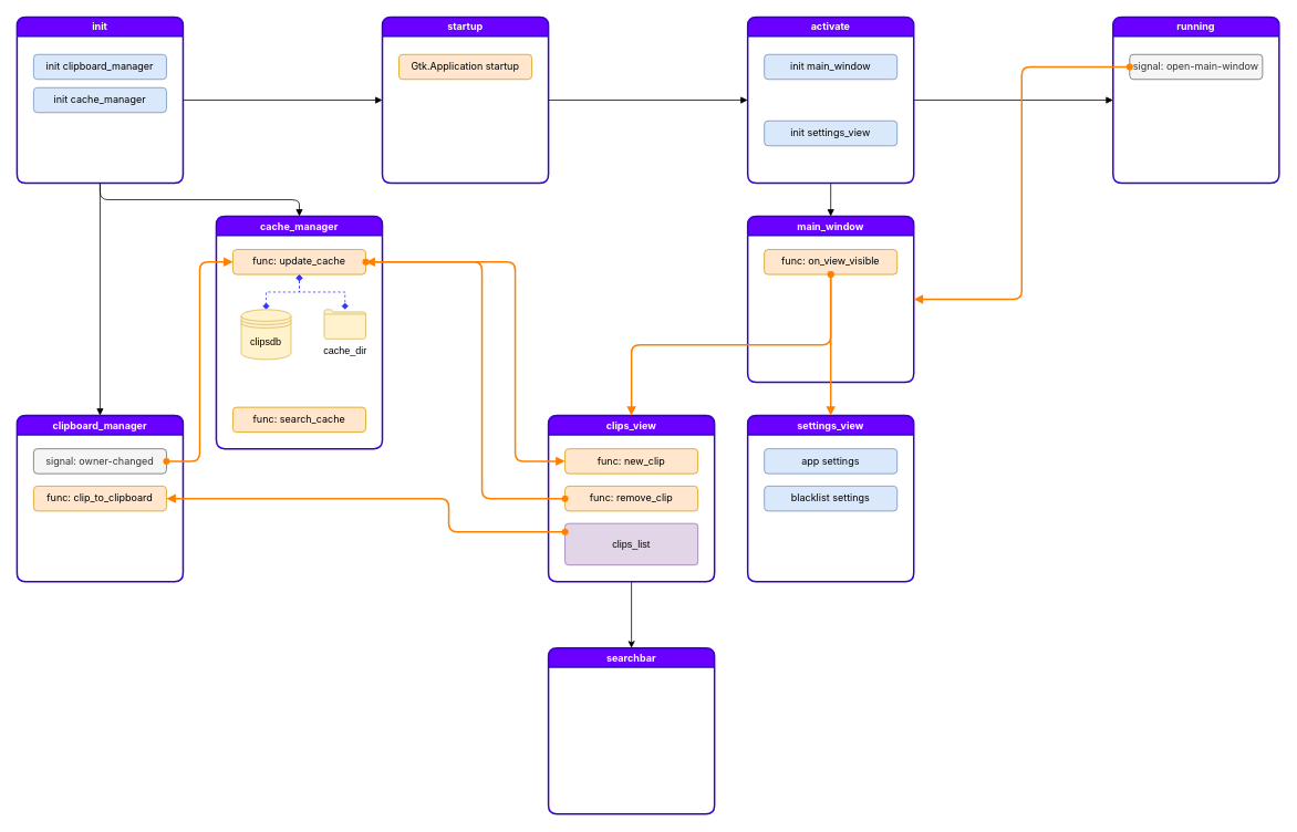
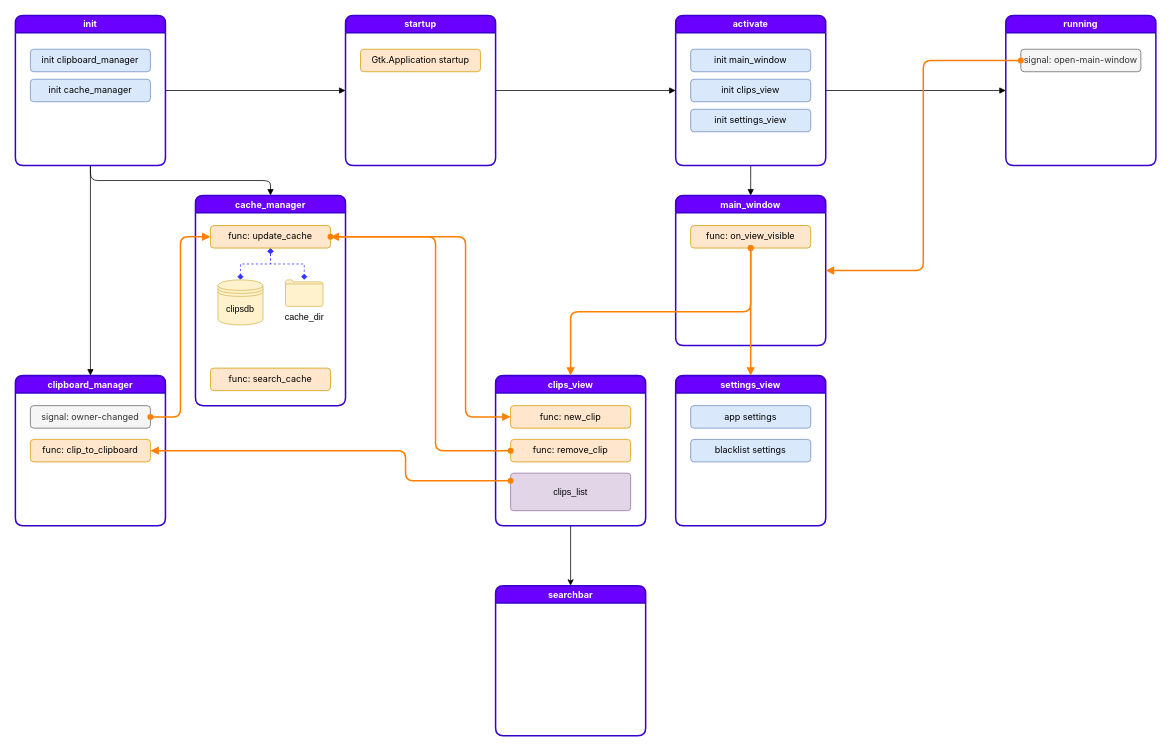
+ <mxCell id="15" value="init clips_view" style="rounded=1;whiteSpace=wrap;html=1;fontFamily=Inter;fontSource=https%3A%2F%2Ffonts.googleapis.com%2Fcss%3Ffamily%3DInter;fillColor=#dae8fc;strokeColor=#6c8ebf;" parent="13" vertex="1"><mxGeometry x="20" y="85" width="160" height="30" as="geometry" /></mxCell>
- <mxCell id="27" value="cache_dir" style="html=1;verticalLabelPosition=bottom;align=center;labelBackgroundColor=#ffffff;verticalAlign=top;strokeWidth=1;strokeColor=#d6b656;shadow=0;dashed=0;shape=mxgraph.ios7.icons.folder;rounded=1;fillColor=#fff2cc;" parent="22" vertex="1"><mxGeometry x="130" y="112.39" width="50" height="35.25" as="geometry" /></mxCell>
+ <mxCell id="27" value="cache_dir" style="html=1;verticalLabelPosition=bottom;align=center;labelBackgroundColor=#ffffff;verticalAlign=top;strokeWidth=1;strokeColor=#d6b656;shadow=0;dashed=0;shape=mxgraph.ios7.icons.folder;rounded=1;fillColor=#fff2cc;" parent="22" vertex="1"><mxGeometry x="120" y="112.39" width="50" height="35.25" as="geometry" /></mxCell>
